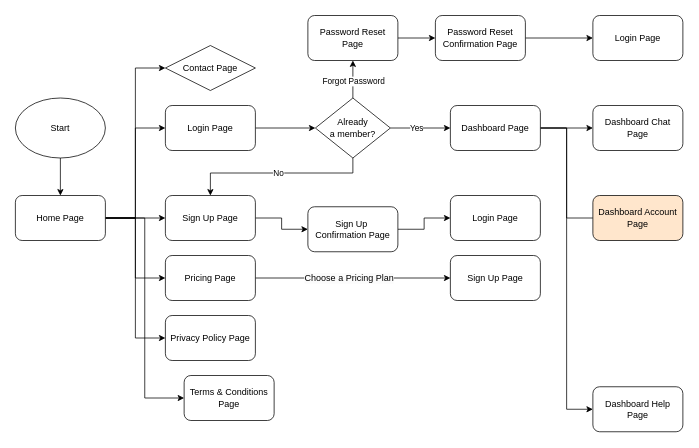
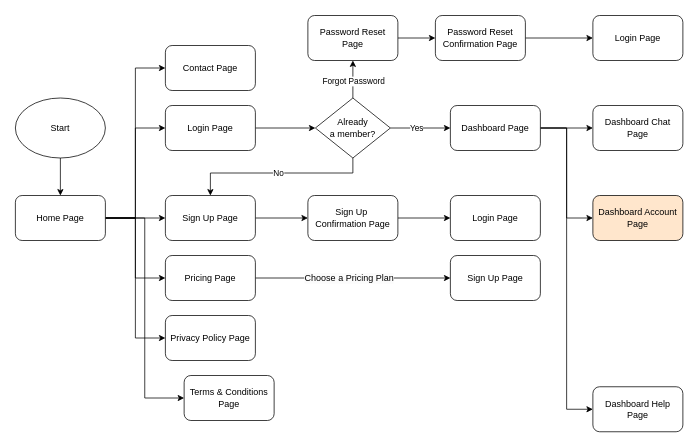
- <mxCell id="17" value="Contact Page" style="rhombus;whiteSpace=wrap;html=1;" vertex="1" parent="1"><mxGeometry x="220" y="60" width="120" height="60" as="geometry" /></mxCell>
+ <mxCell id="17" value="Contact Page" style="rounded=1;whiteSpace=wrap;html=1;" vertex="1" parent="1"><mxGeometry x="220" y="60" width="120" height="60" as="geometry" /></mxCell>
- <mxCell id="14" style="edgeStyle=orthogonalEdgeStyle;rounded=0;orthogonalLoop=1;jettySize=auto;html=1;entryX=0;entryY=0.5;entryDx=0;entryDy=0;endArrow=none;" edge="1" parent="1" source="16" target="42"><mxGeometry relative="1" as="geometry" /></mxCell>
+ <mxCell id="14" style="edgeStyle=orthogonalEdgeStyle;rounded=0;orthogonalLoop=1;jettySize=auto;html=1;entryX=0;entryY=0.5;entryDx=0;entryDy=0;" edge="1" parent="1" source="16" target="42"><mxGeometry relative="1" as="geometry" /></mxCell>
- <mxCell id="33" value="Sign Up&amp;nbsp;&lt;div&gt;&lt;span style=&quot;background-color: initial;&quot;&gt;Confirmation Page&lt;/span&gt;&lt;/div&gt;" style="rounded=1;whiteSpace=wrap;html=1;" vertex="1" parent="1"><mxGeometry x="410" y="275" width="120" height="60" as="geometry" /></mxCell>
+ <mxCell id="33" value="Sign Up&amp;nbsp;&lt;div&gt;&lt;span style=&quot;background-color: initial;&quot;&gt;Confirmation Page&lt;/span&gt;&lt;/div&gt;" style="rounded=1;whiteSpace=wrap;html=1;" vertex="1" parent="1"><mxGeometry x="410" y="260" width="120" height="60" as="geometry" /></mxCell>
